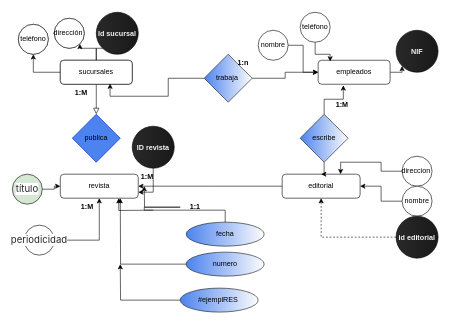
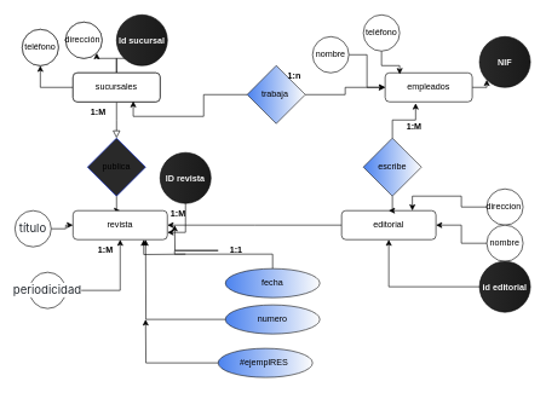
- <mxCell id="11" value="&lt;font color=&quot;#000000&quot;&gt;publica&lt;/font&gt;" style="rhombus;whiteSpace=wrap;html=1;fontColor=#ffffff;strokeColor=#001DBC;fillColor=#4C83EF;gradientDirection=east;" vertex="1" parent="1"><mxGeometry x="120" y="190" width="80" height="80" as="geometry" /></mxCell>
+ <mxCell id="11" value="&lt;font color=&quot;#000000&quot;&gt;publica&lt;/font&gt;" style="rhombus;whiteSpace=wrap;html=1;fontColor=#ffffff;strokeColor=#001DBC;fillColor=#292929;gradientDirection=east;" vertex="1" parent="1"><mxGeometry x="120" y="190" width="80" height="80" as="geometry" /></mxCell>
+ <mxCell id="10" style="edgeStyle=orthogonalEdgeStyle;rounded=0;orthogonalLoop=1;jettySize=auto;html=1;fontColor=#000000;" edge="1" parent="1" source="11" target="34"><mxGeometry relative="1" as="geometry" /></mxCell>
- <mxCell id="36" value="&lt;span style=&quot;color: rgb(36, 41, 47); font-family: -apple-system, BlinkMacSystemFont, &amp;quot;Segoe UI&amp;quot;, Helvetica, Arial, sans-serif, &amp;quot;Apple Color Emoji&amp;quot;, &amp;quot;Segoe UI Emoji&amp;quot;; font-size: 16px; text-align: start; background-color: rgb(255, 255, 255);&quot;&gt;título&lt;/span&gt;" style="ellipse;whiteSpace=wrap;html=1;aspect=fixed;fillColor=#d5e8d4;" vertex="1" parent="1"><mxGeometry x="20" y="290" width="50" height="50" as="geometry" /></mxCell>
+ <mxCell id="36" value="&lt;span style=&quot;color: rgb(36, 41, 47); font-family: -apple-system, BlinkMacSystemFont, &amp;quot;Segoe UI&amp;quot;, Helvetica, Arial, sans-serif, &amp;quot;Apple Color Emoji&amp;quot;, &amp;quot;Segoe UI Emoji&amp;quot;; font-size: 16px; text-align: start; background-color: rgb(255, 255, 255);&quot;&gt;título&lt;/span&gt;" style="ellipse;whiteSpace=wrap;html=1;aspect=fixed;" vertex="1" parent="1"><mxGeometry x="20" y="290" width="50" height="50" as="geometry" /></mxCell>
- <mxCell id="42" style="edgeStyle=orthogonalEdgeStyle;rounded=0;orthogonalLoop=1;jettySize=auto;html=1;fontColor=#000000;dashed=1;" edge="1" parent="1" source="43" target="27"><mxGeometry relative="1" as="geometry" /></mxCell>
+ <mxCell id="42" style="edgeStyle=orthogonalEdgeStyle;rounded=0;orthogonalLoop=1;jettySize=auto;html=1;fontColor=#000000;" edge="1" parent="1" source="43" target="27"><mxGeometry relative="1" as="geometry" /></mxCell>
